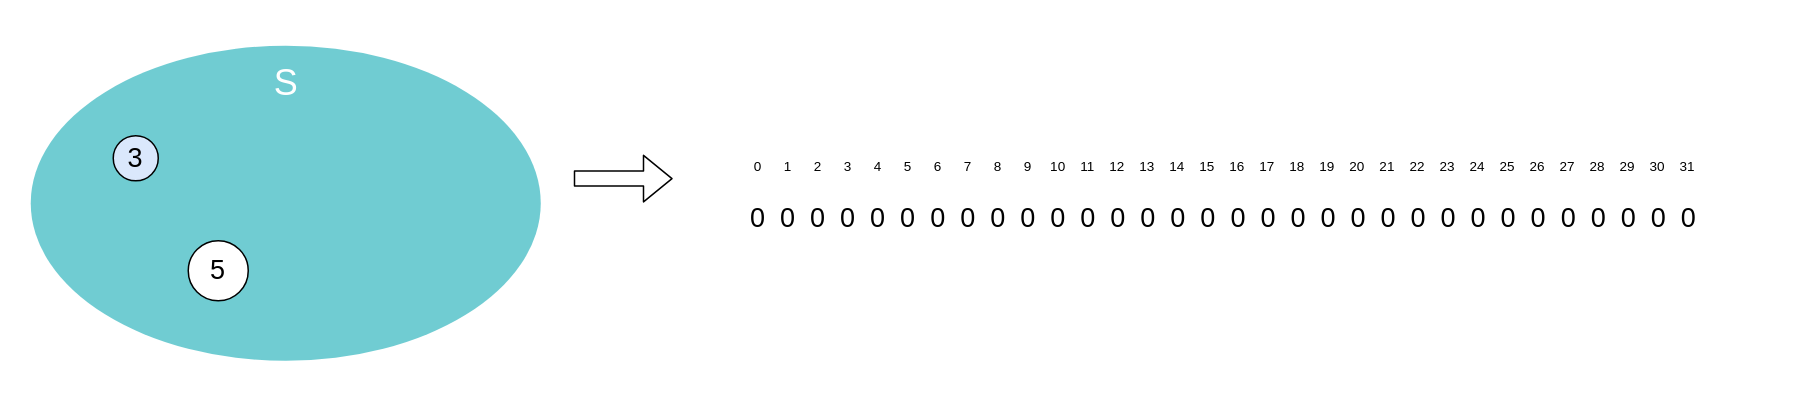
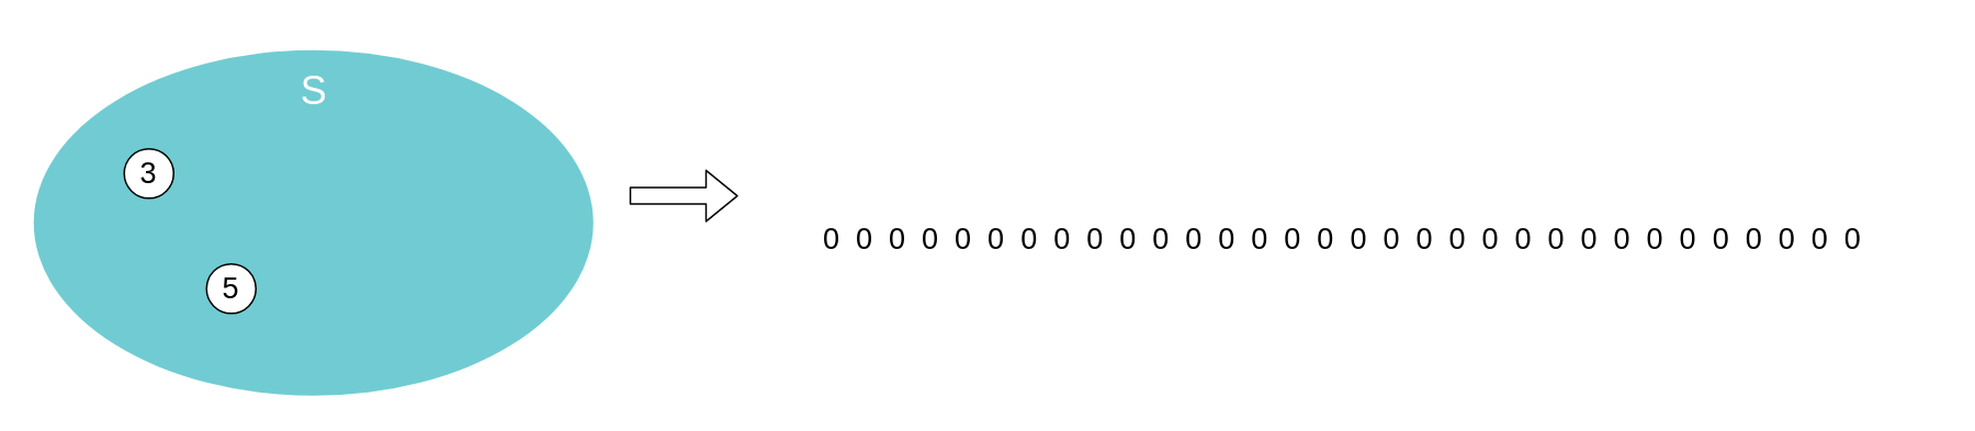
- <mxCell id="4" value="&lt;font style=&quot;font-size: 18px&quot;&gt;3&lt;/font&gt;" style="ellipse;whiteSpace=wrap;html=1;aspect=fixed;fillColor=#dae8fc;" vertex="1" parent="1"><mxGeometry x="75" y="90" width="30" height="30" as="geometry" /></mxCell>
+ <mxCell id="4" value="&lt;font style=&quot;font-size: 18px&quot;&gt;3&lt;/font&gt;" style="ellipse;whiteSpace=wrap;html=1;aspect=fixed;" vertex="1" parent="1"><mxGeometry x="75" y="90" width="30" height="30" as="geometry" /></mxCell>
- <mxCell id="8" value="&lt;font style=&quot;font-size: 9px&quot;&gt;&amp;nbsp;0&amp;nbsp; &amp;nbsp; &amp;nbsp; 1&amp;nbsp; &amp;nbsp; &amp;nbsp; 2&amp;nbsp; &amp;nbsp; &amp;nbsp; 3&amp;nbsp; &amp;nbsp; &amp;nbsp; 4&amp;nbsp; &amp;nbsp; &amp;nbsp; 5&amp;nbsp; &amp;nbsp; &amp;nbsp; 6&amp;nbsp; &amp;nbsp; &amp;nbsp; 7&amp;nbsp; &amp;nbsp; &amp;nbsp; 8&amp;nbsp; &amp;nbsp; &amp;nbsp; 9&amp;nbsp; &amp;nbsp; &amp;nbsp;10&amp;nbsp; &amp;nbsp; 11&amp;nbsp; &amp;nbsp; 12&amp;nbsp; &amp;nbsp; 13&amp;nbsp; &amp;nbsp; 14&amp;nbsp; &amp;nbsp; 15&amp;nbsp; &amp;nbsp; 16&lt;/font&gt;&lt;span style=&quot;font-size: 9px&quot;&gt;&amp;nbsp; &amp;nbsp; 17&lt;/span&gt;&lt;span style=&quot;font-size: 9px&quot;&gt;&amp;nbsp; &amp;nbsp; 18&amp;nbsp; &amp;nbsp; 19&amp;nbsp; &amp;nbsp; 20&lt;/span&gt;&lt;span style=&quot;font-size: 9px&quot;&gt;&amp;nbsp; &amp;nbsp; 21&lt;/span&gt;&lt;span style=&quot;font-size: 9px&quot;&gt;&amp;nbsp; &amp;nbsp; 22&lt;/span&gt;&lt;span style=&quot;font-size: 9px&quot;&gt;&amp;nbsp; &amp;nbsp; 23&lt;/span&gt;&lt;span style=&quot;font-size: 9px&quot;&gt;&amp;nbsp; &amp;nbsp; 24&lt;/span&gt;&lt;span style=&quot;font-size: 9px&quot;&gt;&amp;nbsp; &amp;nbsp; 25&lt;/span&gt;&lt;span style=&quot;font-size: 9px&quot;&gt;&amp;nbsp; &amp;nbsp; 26&lt;/span&gt;&lt;span style=&quot;font-size: 9px&quot;&gt;&amp;nbsp; &amp;nbsp; 27&lt;/span&gt;&lt;span style=&quot;font-size: 9px&quot;&gt;&amp;nbsp; &amp;nbsp; 28&lt;/span&gt;&lt;span style=&quot;font-size: 9px&quot;&gt;&amp;nbsp; &amp;nbsp; 29&lt;/span&gt;&lt;span style=&quot;font-size: 9px&quot;&gt;&amp;nbsp; &amp;nbsp; 30&lt;/span&gt;&lt;span style=&quot;font-size: 9px&quot;&gt;&amp;nbsp; &amp;nbsp; 31&lt;/span&gt;" style="text;html=1;strokeColor=none;fillColor=none;align=left;verticalAlign=middle;whiteSpace=wrap;rounded=0;" vertex="1" parent="1"><mxGeometry x="498" y="100" width="642" height="20" as="geometry" /></mxCell>
- <mxCell id="5" value="&lt;font style=&quot;font-size: 18px&quot;&gt;5&lt;/font&gt;" style="ellipse;whiteSpace=wrap;html=1;aspect=fixed;" vertex="1" parent="1"><mxGeometry x="125" y="160" width="40" height="40" as="geometry" /></mxCell>
+ <mxCell id="5" value="&lt;font style=&quot;font-size: 18px&quot;&gt;5&lt;/font&gt;" style="ellipse;whiteSpace=wrap;html=1;aspect=fixed;" vertex="1" parent="1"><mxGeometry x="125" y="160" width="30" height="30" as="geometry" /></mxCell>
